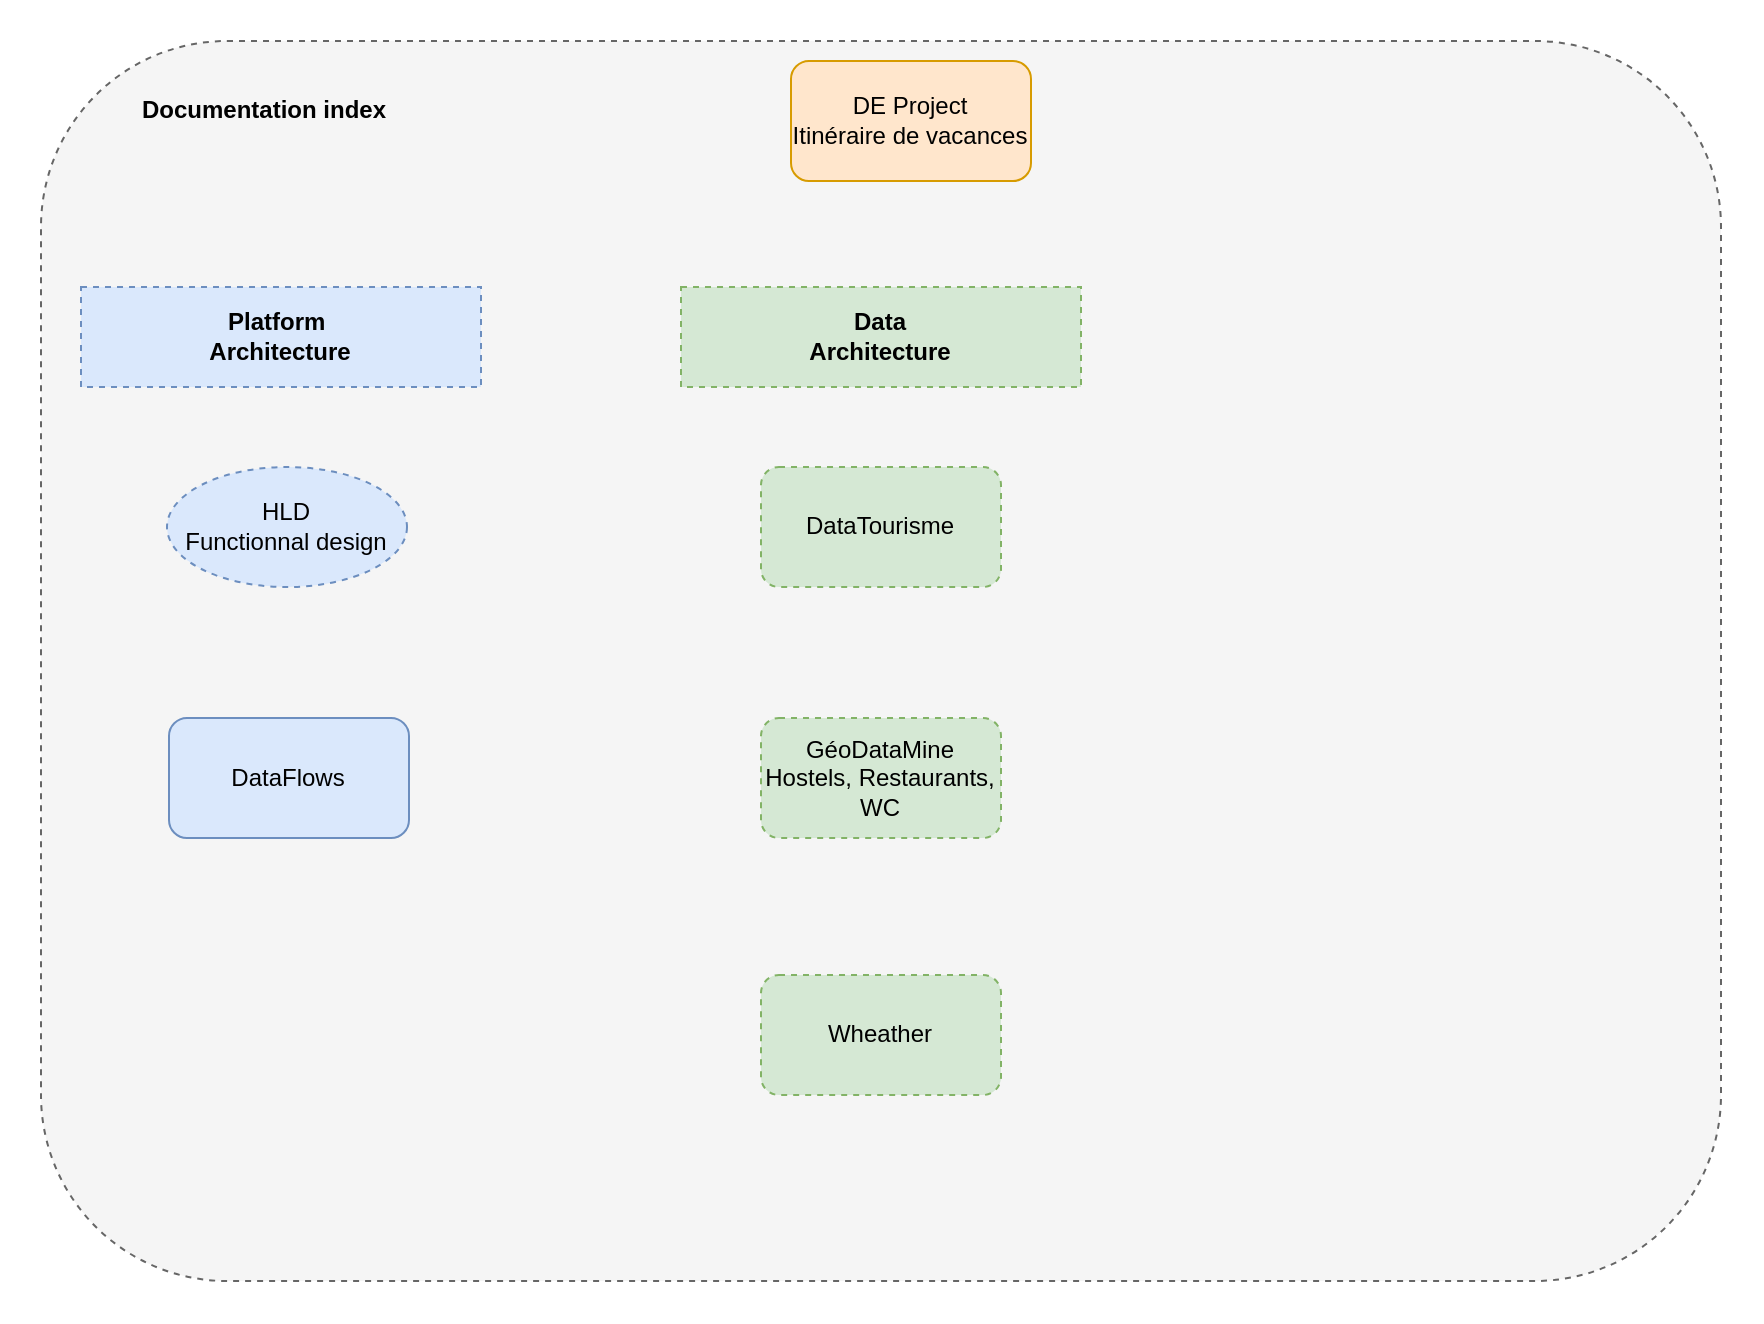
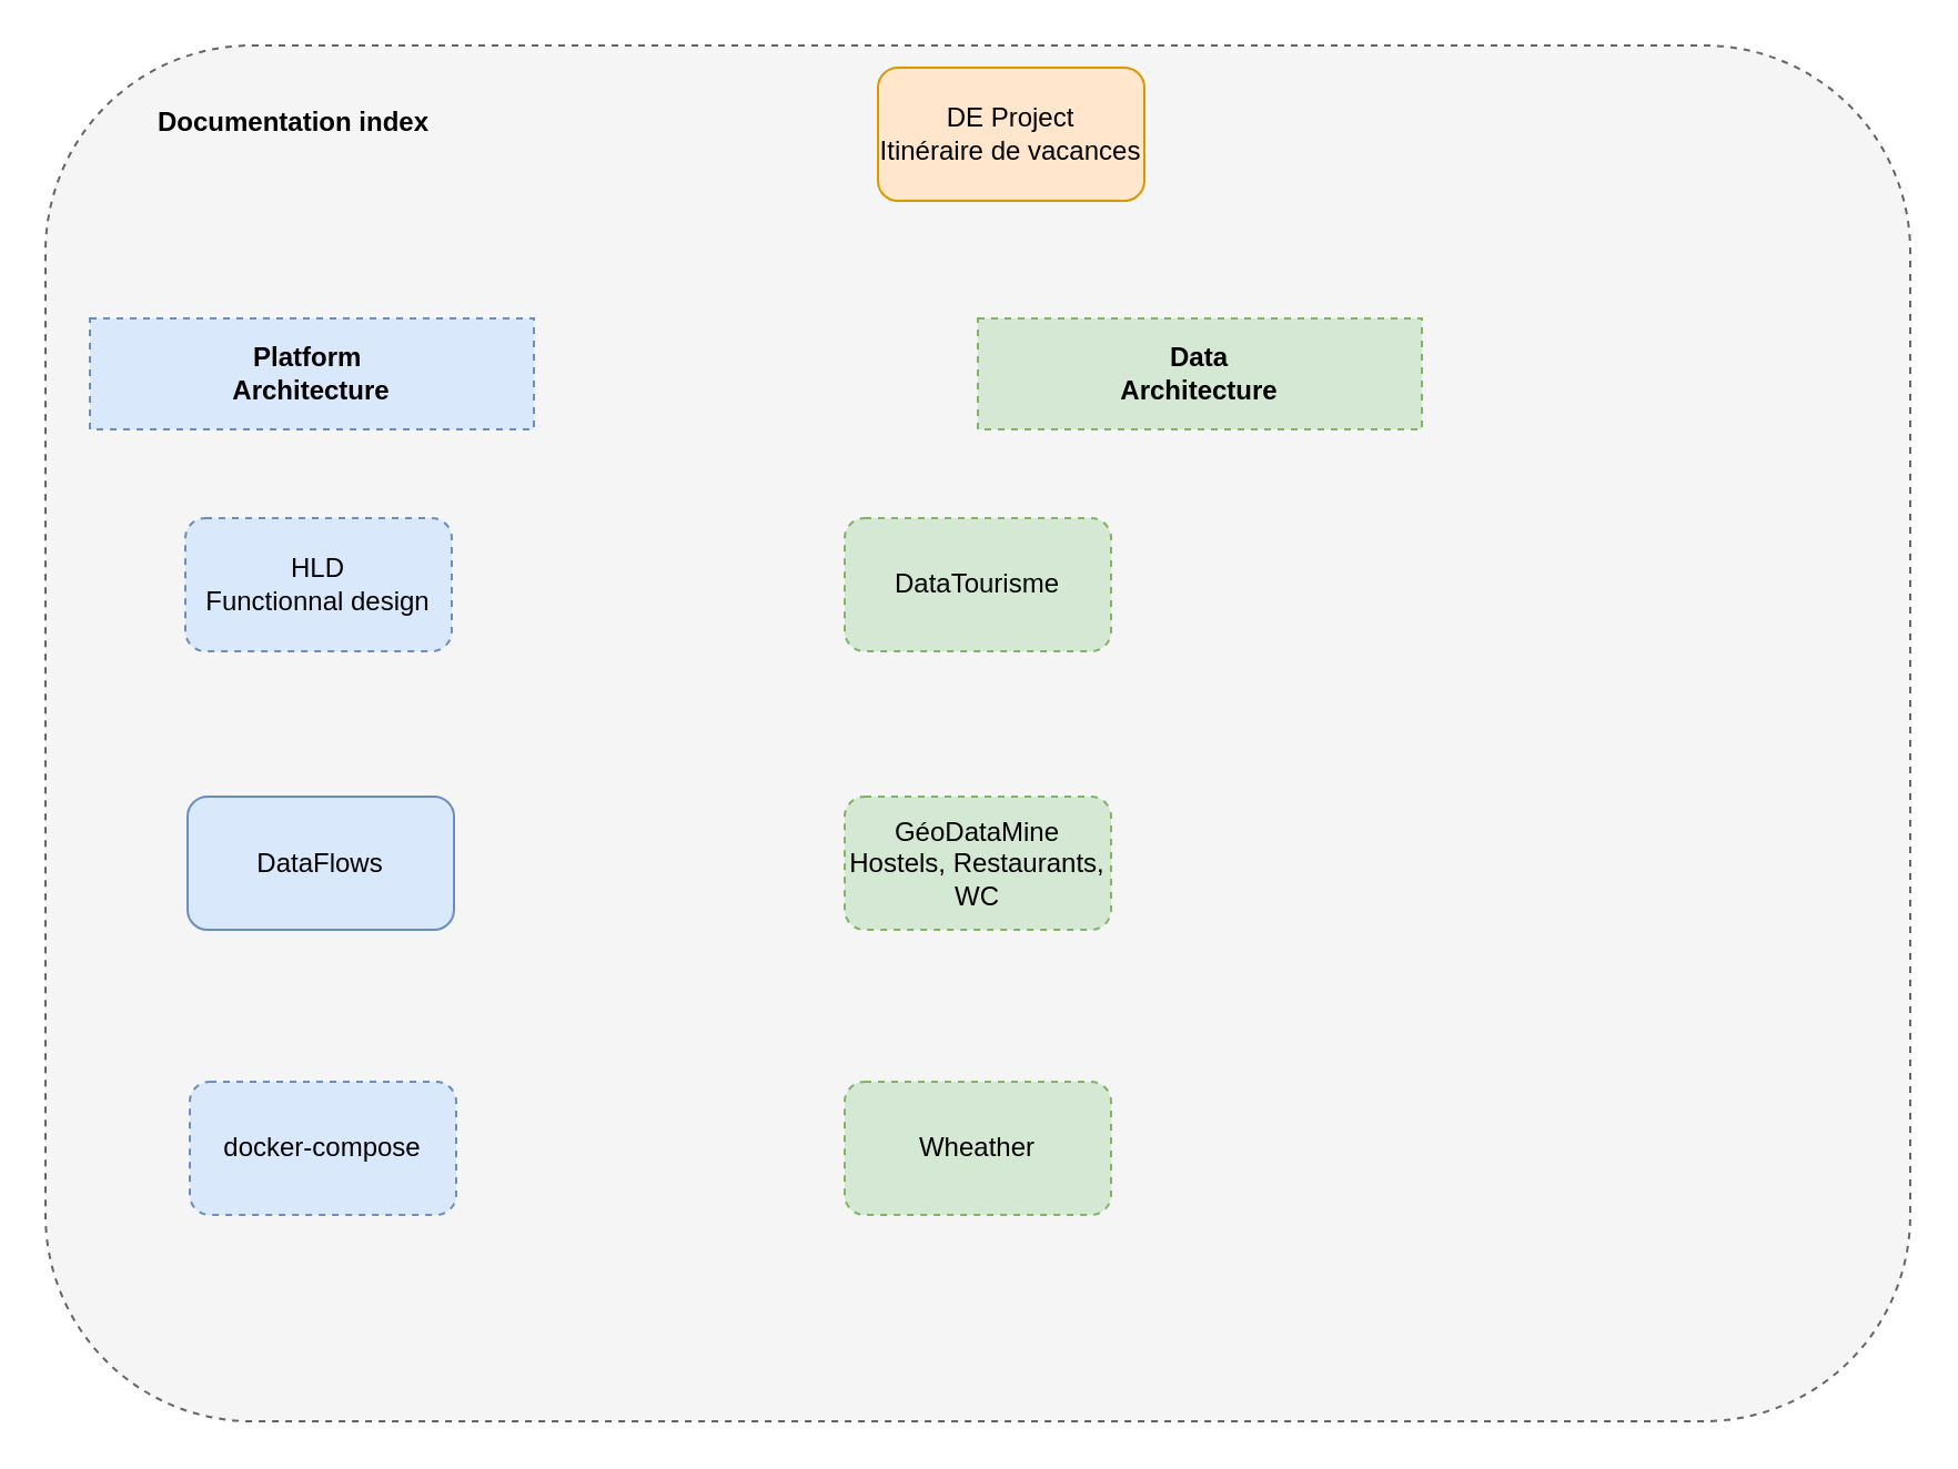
- <mxCell id="12" value="&lt;b&gt;Data&lt;br&gt;Architecture&lt;br&gt;&lt;/b&gt;" style="text;html=1;strokeColor=#82b366;fillColor=#d5e8d4;align=center;verticalAlign=middle;whiteSpace=wrap;rounded=0;dashed=1;" parent="1" vertex="1"><mxGeometry x="340" y="143" width="200" height="50" as="geometry" /></mxCell>
+ <mxCell id="12" value="&lt;b&gt;Data&lt;br&gt;Architecture&lt;br&gt;&lt;/b&gt;" style="text;html=1;strokeColor=#82b366;fillColor=#d5e8d4;align=center;verticalAlign=middle;whiteSpace=wrap;rounded=0;dashed=1;" parent="1" vertex="1"><mxGeometry x="440" y="143" width="200" height="50" as="geometry" /></mxCell>
- <mxCell id="4" value="HLD&lt;br&gt;Functionnal design" style="ellipse;whiteSpace=wrap;html=1;fillColor=#dae8fc;strokeColor=#6c8ebf;dashed=1;" parent="1" vertex="1"><mxGeometry x="83" y="233" width="120" height="60" as="geometry" /></mxCell>
+ <mxCell id="4" value="HLD&lt;br&gt;Functionnal design" style="rounded=1;whiteSpace=wrap;html=1;fillColor=#dae8fc;strokeColor=#6c8ebf;dashed=1;" parent="1" vertex="1"><mxGeometry x="83" y="233" width="120" height="60" as="geometry" /></mxCell>
+ <mxCell id="6" value="docker-compose" style="rounded=1;whiteSpace=wrap;html=1;fillColor=#dae8fc;strokeColor=#6c8ebf;dashed=1;" parent="1" vertex="1"><mxGeometry x="85" y="487" width="120" height="60" as="geometry" /></mxCell>
